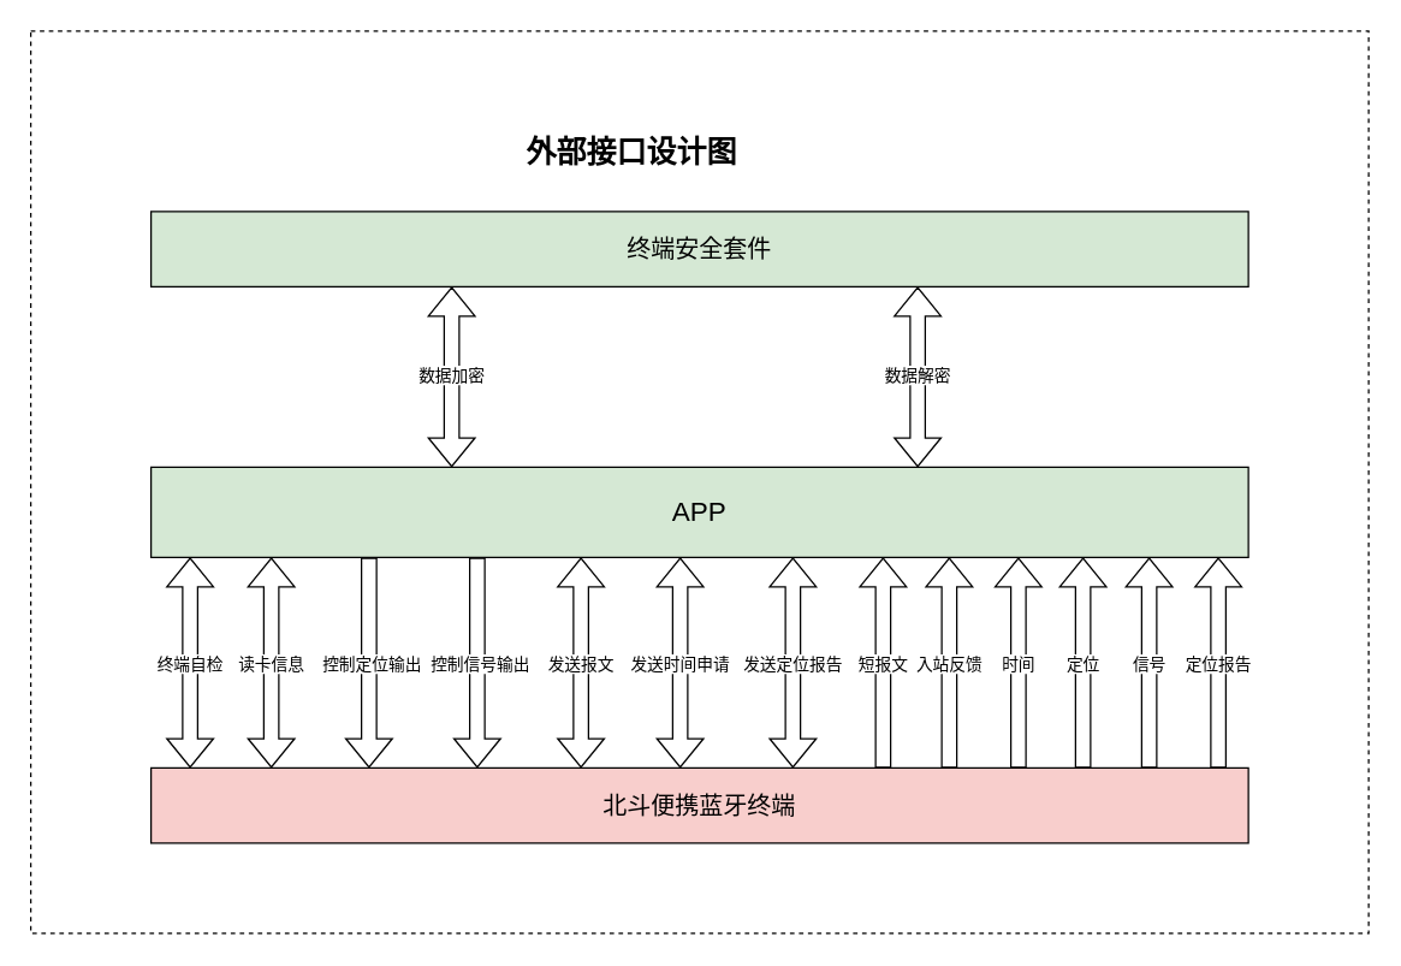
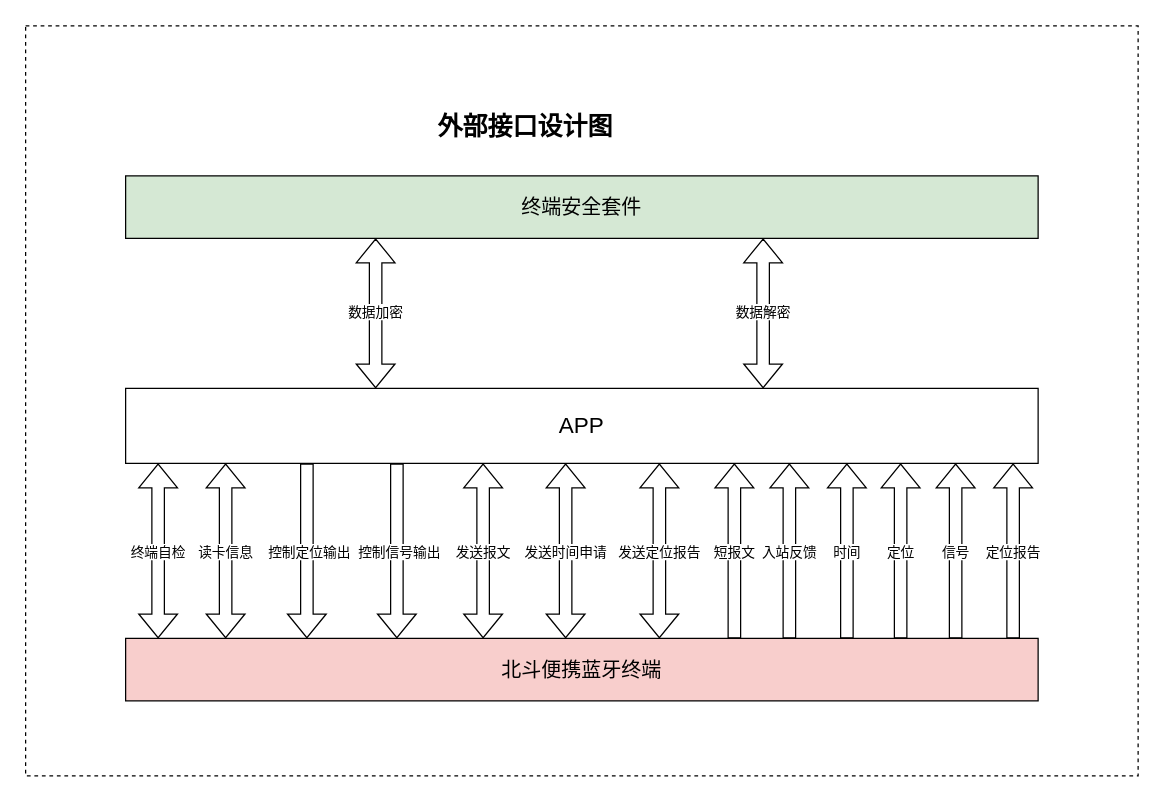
- <mxCell id="4" value="APP" style="rounded=0;whiteSpace=wrap;html=1;fontSize=18;fillColor=#d5e8d4;" vertex="1" parent="1"><mxGeometry x="100" y="310" width="730" height="60" as="geometry" /></mxCell>
+ <mxCell id="4" value="APP" style="rounded=0;whiteSpace=wrap;html=1;fontSize=18;" vertex="1" parent="1"><mxGeometry x="100" y="310" width="730" height="60" as="geometry" /></mxCell>
